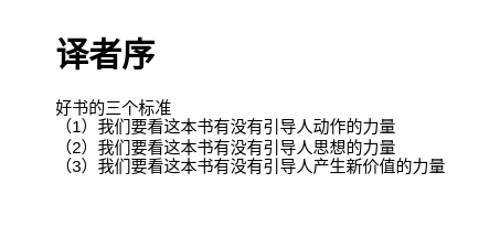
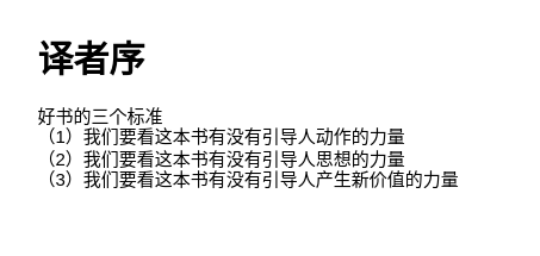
- <mxCell id="2" value="&lt;h1&gt;译者序&lt;/h1&gt;&lt;div&gt;好书的三个标准&lt;/div&gt;&lt;div&gt;（1）我们要看这本书有没有引导人动作的力量&lt;/div&gt;&lt;div&gt;（2）我们要看这本书有没有引导人思想的力量&lt;/div&gt;&lt;div&gt;（3）我们要看这本书有没有引导人产生新价值的力量&lt;/div&gt;" style="text;html=1;strokeColor=none;fillColor=none;spacing=5;spacingTop=-20;whiteSpace=wrap;overflow=hidden;rounded=0;" vertex="1" parent="1"><mxGeometry x="35" y="20" width="320" height="130" as="geometry" /></mxCell>
+ <mxCell id="2" value="&lt;h1&gt;译者序&lt;/h1&gt;&lt;div&gt;好书的三个标准&lt;/div&gt;&lt;div&gt;（1）我们要看这本书有没有引导人动作的力量&lt;/div&gt;&lt;div&gt;（2）我们要看这本书有没有引导人思想的力量&lt;/div&gt;&lt;div&gt;（3）我们要看这本书有没有引导人产生新价值的力量&lt;/div&gt;" style="text;html=1;strokeColor=none;fillColor=none;spacing=5;spacingTop=-20;whiteSpace=wrap;overflow=hidden;rounded=0;" vertex="1" parent="1"><mxGeometry x="20" y="20" width="320" height="130" as="geometry" /></mxCell>
